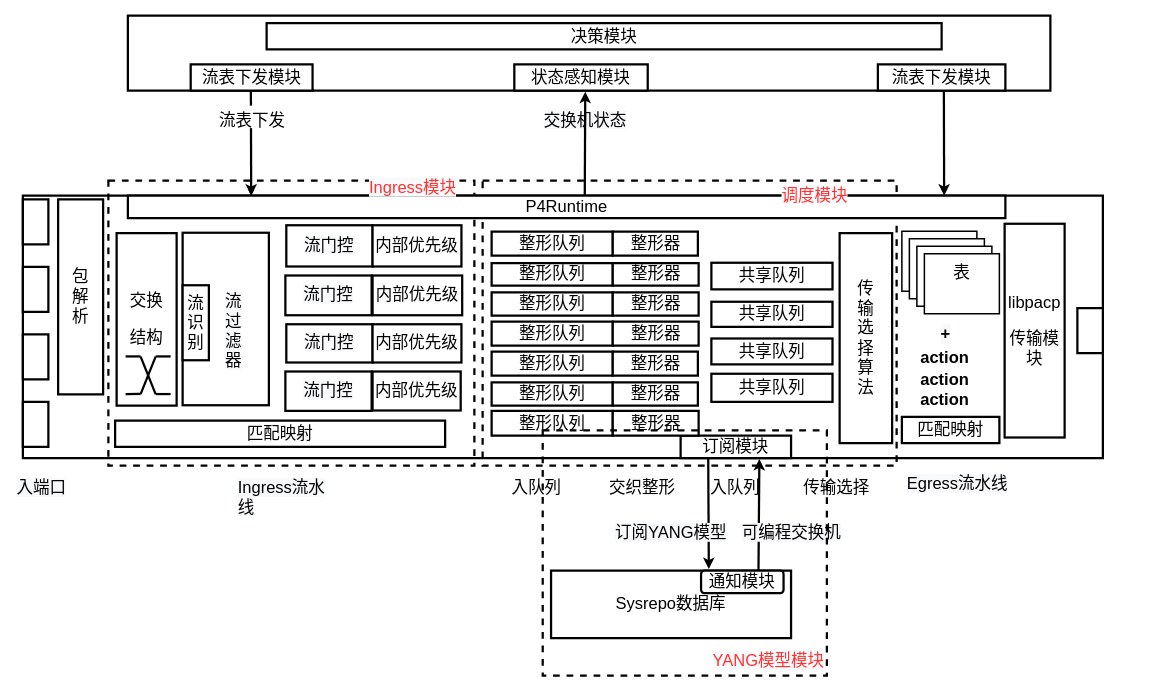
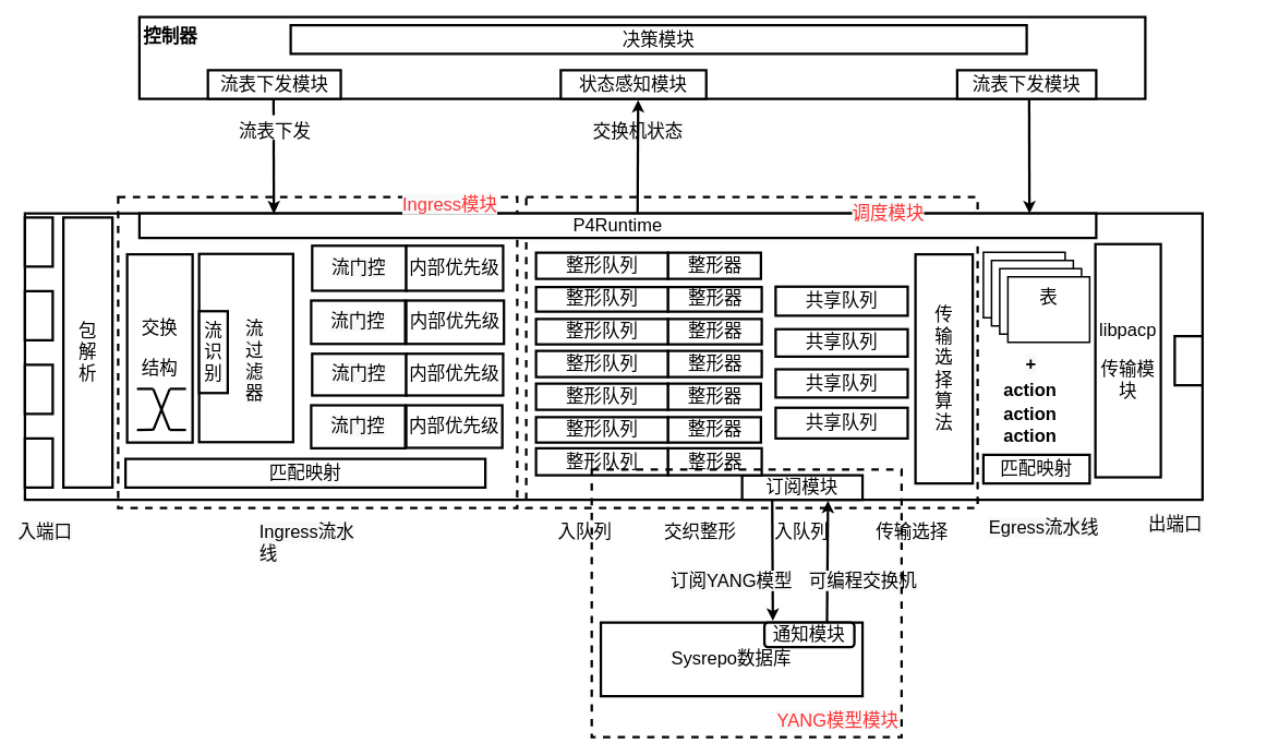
+ <mxCell id="90" value="&lt;span style=&quot;color: rgb(0, 0, 0); font-family: helvetica; font-size: 22px; font-style: normal; letter-spacing: normal; text-align: center; text-indent: 0px; text-transform: none; word-spacing: 0px; background-color: rgb(248, 249, 250); display: inline; float: none;&quot;&gt;&lt;b style=&quot;font-size: 22px;&quot;&gt;控制器&lt;/b&gt;&lt;/span&gt;" style="text;whiteSpace=wrap;html=1;fontSize=22;" parent="1" vertex="1"><mxGeometry x="172.5" y="25" width="140" height="30" as="geometry" /></mxCell>
- <mxCell id="10" value="&lt;blockquote style=&quot;font-size: 22px;&quot;&gt;&lt;font style=&quot;font-size: 22px;&quot;&gt;包解析&lt;/font&gt;&lt;/blockquote&gt;" style="rounded=0;whiteSpace=wrap;html=1;strokeWidth=3;fontSize=22;" parent="1" vertex="1"><mxGeometry x="77" y="265" width="60" height="260" as="geometry" /></mxCell>
+ <mxCell id="10" value="&lt;blockquote style=&quot;font-size: 22px;&quot;&gt;&lt;font style=&quot;font-size: 22px;&quot;&gt;包解析&lt;/font&gt;&lt;/blockquote&gt;" style="rounded=0;whiteSpace=wrap;html=1;strokeWidth=3;fontSize=22;" parent="1" vertex="1"><mxGeometry x="77" y="265" width="60" height="330" as="geometry" /></mxCell>
+ <mxCell id="91" value="&lt;span style=&quot;color: rgb(0 , 0 , 0) ; font-family: &amp;#34;helvetica&amp;#34; ; font-size: 22px ; font-style: normal ; font-weight: 400 ; letter-spacing: normal ; text-align: center ; text-indent: 0px ; text-transform: none ; word-spacing: 0px ; background-color: rgb(248 , 249 , 250) ; display: inline ; float: none&quot;&gt;出端口&lt;/span&gt;" style="text;whiteSpace=wrap;html=1;fontSize=22;" vertex="1" parent="1"><mxGeometry x="1402" y="620" width="140" height="30" as="geometry" /></mxCell>
